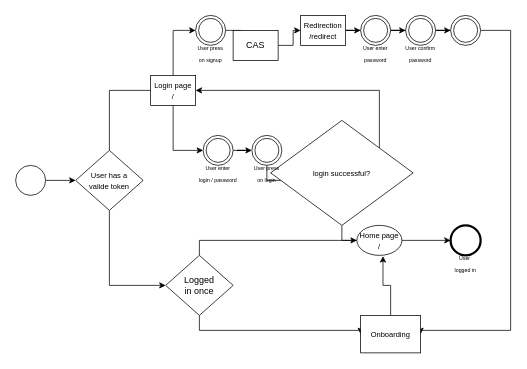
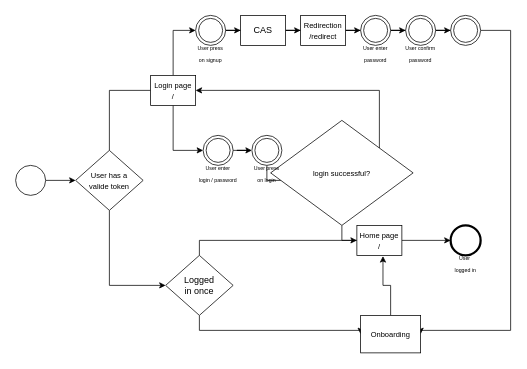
- <mxCell id="13" value="&lt;font style=&quot;font-size: 12px&quot;&gt;CAS&lt;/font&gt;" style="rounded=0;whiteSpace=wrap;html=1;" vertex="1" parent="1"><mxGeometry x="310" y="40" width="60" height="40" as="geometry" /></mxCell>
+ <mxCell id="13" value="&lt;font style=&quot;font-size: 12px&quot;&gt;CAS&lt;/font&gt;" style="rounded=0;whiteSpace=wrap;html=1;" vertex="1" parent="1"><mxGeometry x="320" y="20" width="60" height="40" as="geometry" /></mxCell>
- <mxCell id="33" value="&lt;font style=&quot;font-size: 10px&quot;&gt;Home page&lt;br&gt;/&lt;/font&gt;" style="ellipse;whiteSpace=wrap;html=1;" vertex="1" parent="1"><mxGeometry x="475" y="300" width="60" height="40" as="geometry" /></mxCell>
+ <mxCell id="33" value="&lt;font style=&quot;font-size: 10px&quot;&gt;Home page&lt;br&gt;/&lt;/font&gt;" style="rounded=0;whiteSpace=wrap;html=1;" vertex="1" parent="1"><mxGeometry x="475" y="300" width="60" height="40" as="geometry" /></mxCell>
